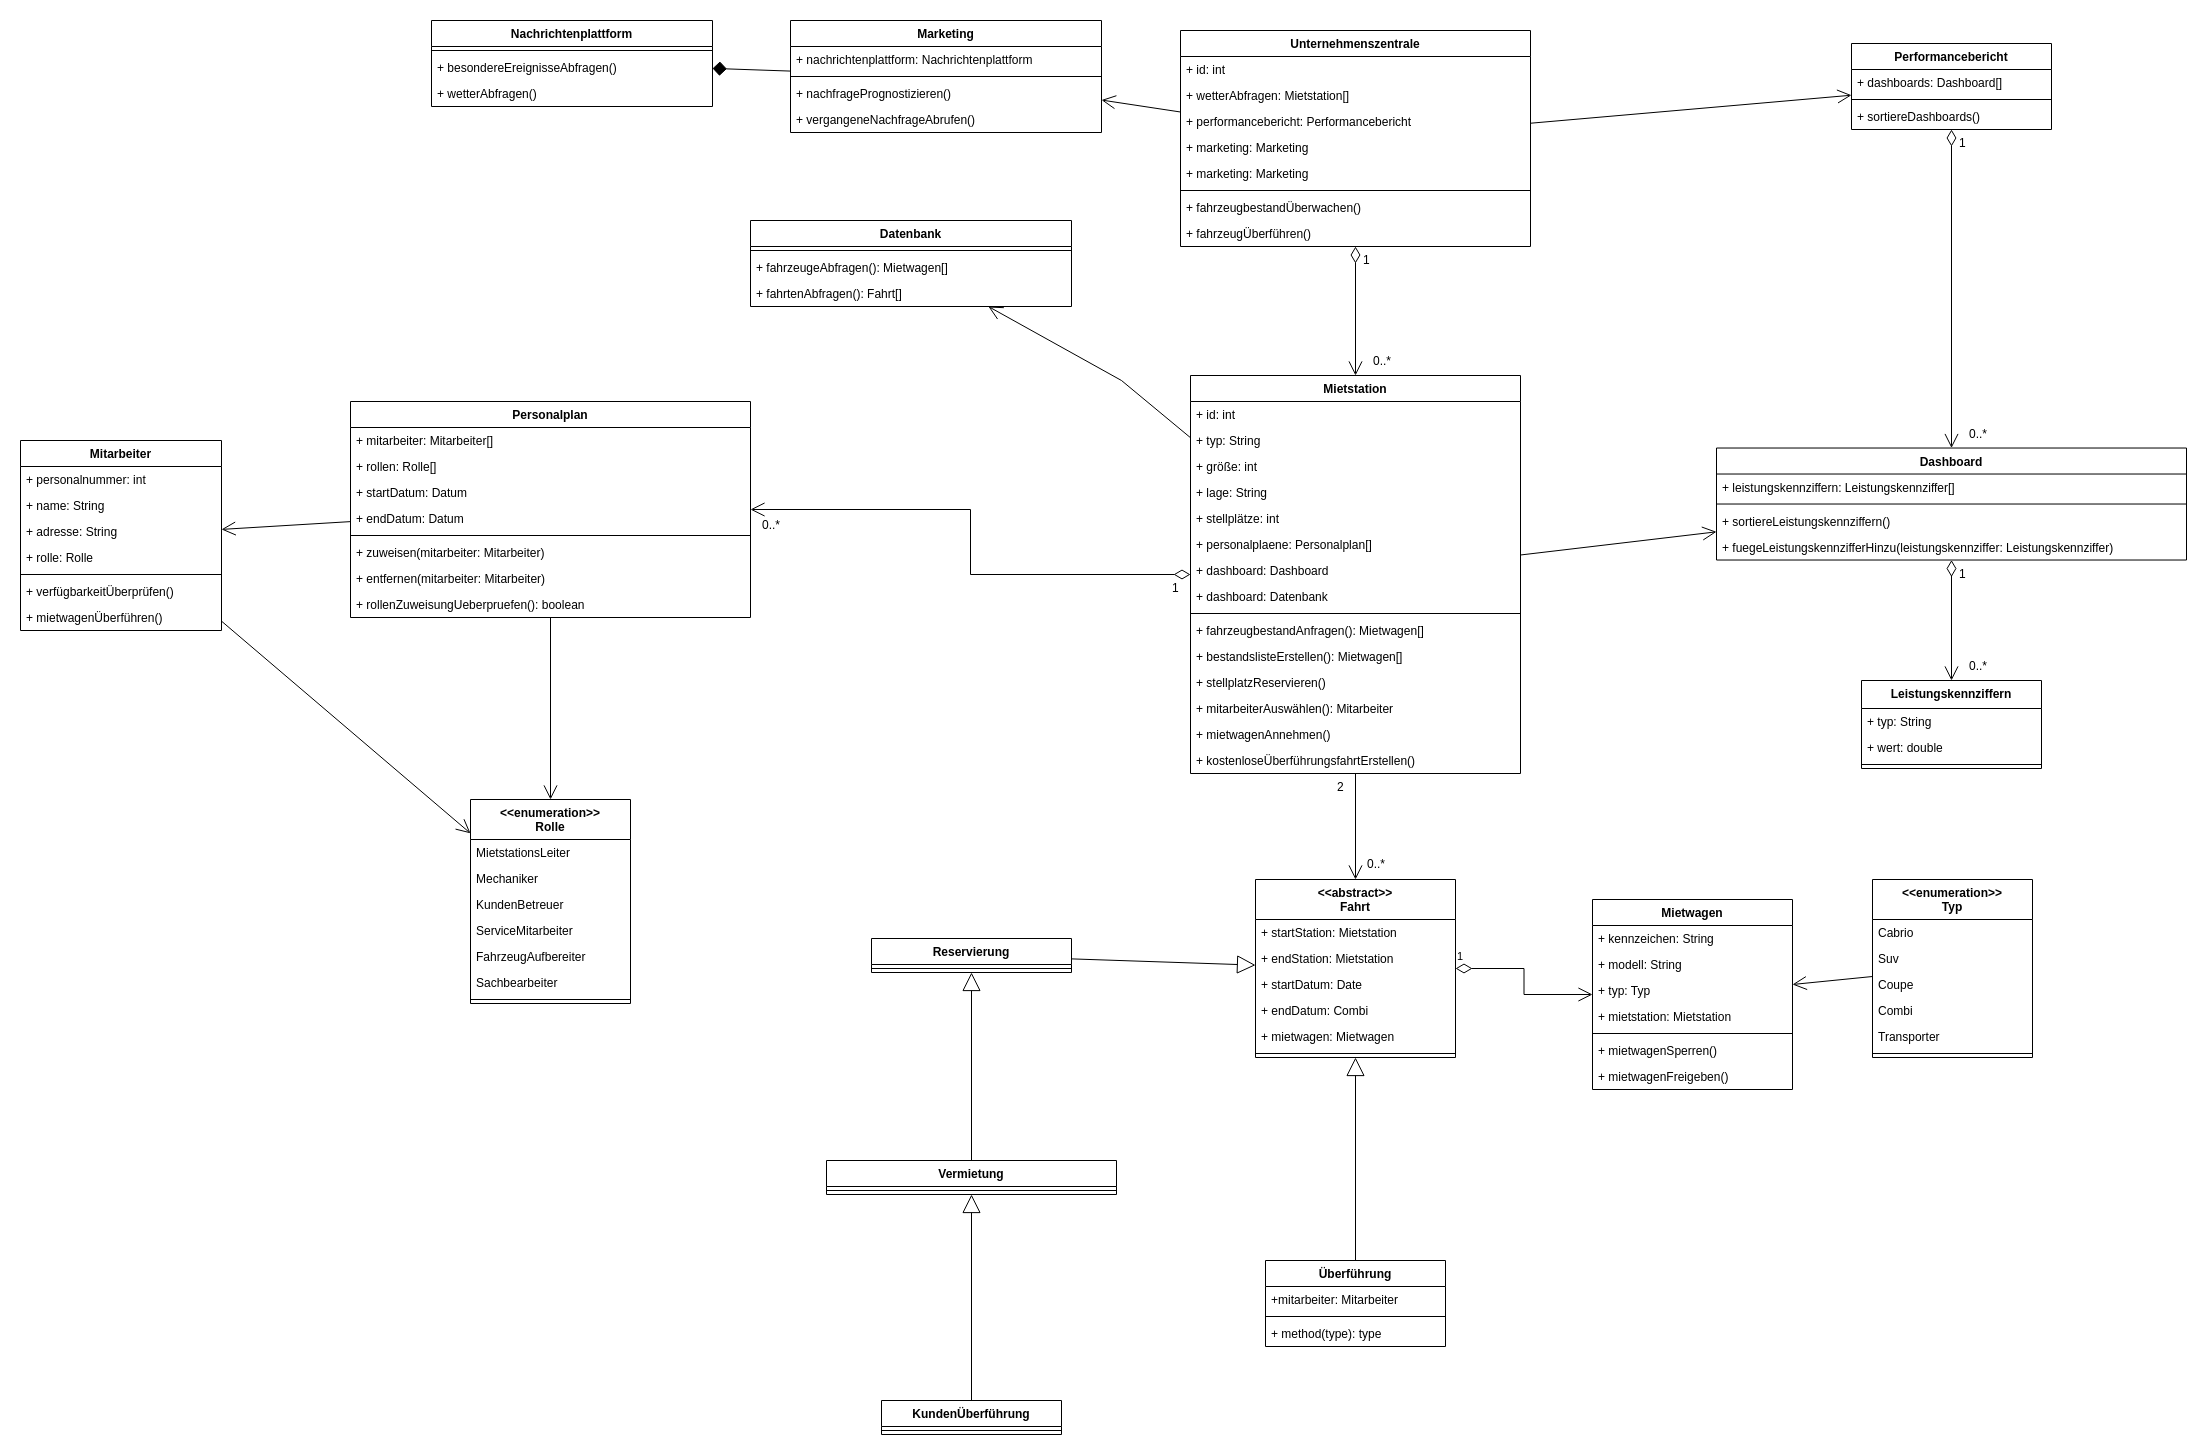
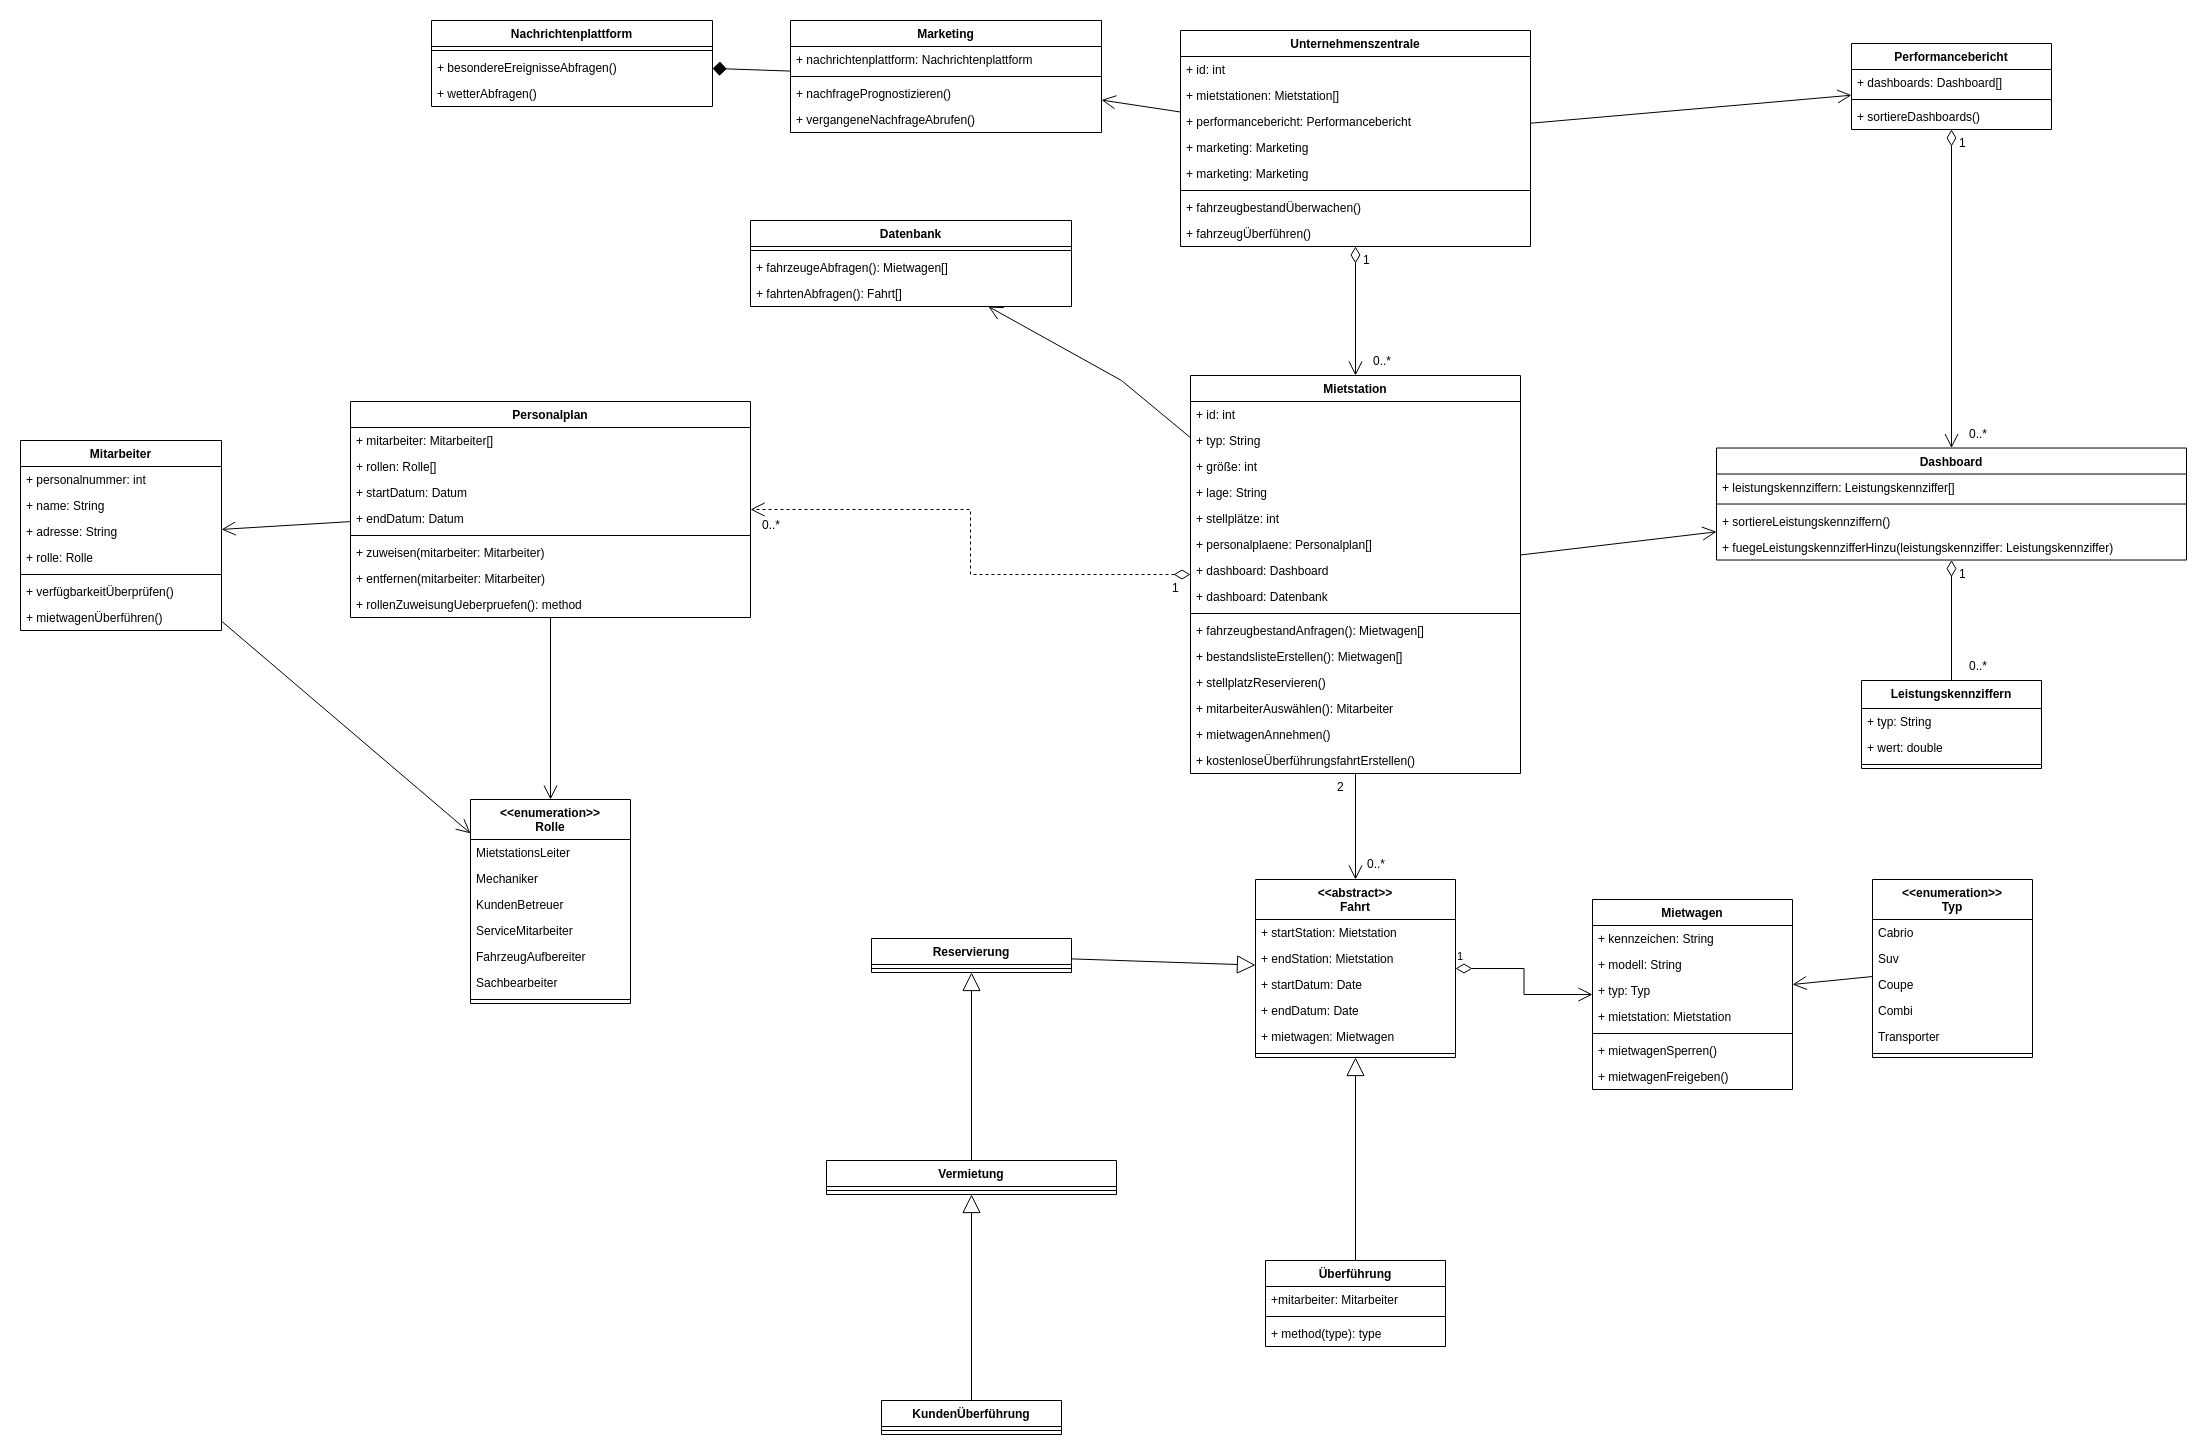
- <mxCell id="28" value="+ wetterAbfragen: Mietstation[]" style="text;strokeColor=none;fillColor=none;align=left;verticalAlign=top;spacingLeft=4;spacingRight=4;overflow=hidden;rotatable=0;points=[[0,0.5],[1,0.5]];portConstraint=eastwest;fontSize=12;" parent="26" vertex="1"><mxGeometry y="52" width="350" height="26" as="geometry" /></mxCell>
+ <mxCell id="28" value="+ mietstationen: Mietstation[]" style="text;strokeColor=none;fillColor=none;align=left;verticalAlign=top;spacingLeft=4;spacingRight=4;overflow=hidden;rotatable=0;points=[[0,0.5],[1,0.5]];portConstraint=eastwest;fontSize=12;" parent="26" vertex="1"><mxGeometry y="52" width="350" height="26" as="geometry" /></mxCell>
- <mxCell id="84" value="" style="endArrow=open;html=1;endSize=12;startArrow=diamondThin;startSize=14;startFill=0;edgeStyle=orthogonalEdgeStyle;rounded=0;fontSize=12;" parent="1" source="2" target="68" edge="1"><mxGeometry relative="1" as="geometry"><mxPoint x="1030" y="631" as="sourcePoint" /><mxPoint x="910" y="691" as="targetPoint" /></mxGeometry></mxCell>
+ <mxCell id="84" value="" style="endArrow=open;html=1;endSize=12;startArrow=diamondThin;startSize=14;startFill=0;edgeStyle=orthogonalEdgeStyle;rounded=0;fontSize=12;dashed=1;" parent="1" source="2" target="68" edge="1"><mxGeometry relative="1" as="geometry"><mxPoint x="1030" y="631" as="sourcePoint" /><mxPoint x="910" y="691" as="targetPoint" /></mxGeometry></mxCell>
- <mxCell id="76" value="+ rollenZuweisungUeberpruefen(): boolean" style="text;strokeColor=none;fillColor=none;align=left;verticalAlign=top;spacingLeft=4;spacingRight=4;overflow=hidden;rotatable=0;points=[[0,0.5],[1,0.5]];portConstraint=eastwest;" parent="68" vertex="1"><mxGeometry y="190" width="400" height="26" as="geometry" /></mxCell>
+ <mxCell id="76" value="+ rollenZuweisungUeberpruefen(): method" style="text;strokeColor=none;fillColor=none;align=left;verticalAlign=top;spacingLeft=4;spacingRight=4;overflow=hidden;rotatable=0;points=[[0,0.5],[1,0.5]];portConstraint=eastwest;" parent="68" vertex="1"><mxGeometry y="190" width="400" height="26" as="geometry" /></mxCell>
- <mxCell id="90" value="" style="endArrow=open;html=1;endSize=12;startArrow=diamondThin;startSize=14;startFill=0;edgeStyle=orthogonalEdgeStyle;rounded=0;fontSize=12;" parent="1" source="39" target="64" edge="1"><mxGeometry relative="1" as="geometry"><mxPoint x="1450" y="345.53" as="sourcePoint" /><mxPoint x="1450" y="552.53" as="targetPoint" /></mxGeometry></mxCell>
+ <mxCell id="90" value="" style="endArrow=none;html=1;endSize=12;startArrow=diamondThin;startSize=14;startFill=0;edgeStyle=orthogonalEdgeStyle;rounded=0;fontSize=12;" parent="1" source="39" target="64" edge="1"><mxGeometry relative="1" as="geometry"><mxPoint x="1450" y="345.53" as="sourcePoint" /><mxPoint x="1450" y="552.53" as="targetPoint" /></mxGeometry></mxCell>
- <mxCell id="110" value="+ endDatum: Combi" style="text;strokeColor=none;fillColor=none;align=left;verticalAlign=top;spacingLeft=4;spacingRight=4;overflow=hidden;rotatable=0;points=[[0,0.5],[1,0.5]];portConstraint=eastwest;" parent="106" vertex="1"><mxGeometry y="118" width="200" height="26" as="geometry" /></mxCell>
+ <mxCell id="110" value="+ endDatum: Date" style="text;strokeColor=none;fillColor=none;align=left;verticalAlign=top;spacingLeft=4;spacingRight=4;overflow=hidden;rotatable=0;points=[[0,0.5],[1,0.5]];portConstraint=eastwest;" parent="106" vertex="1"><mxGeometry y="118" width="200" height="26" as="geometry" /></mxCell>
